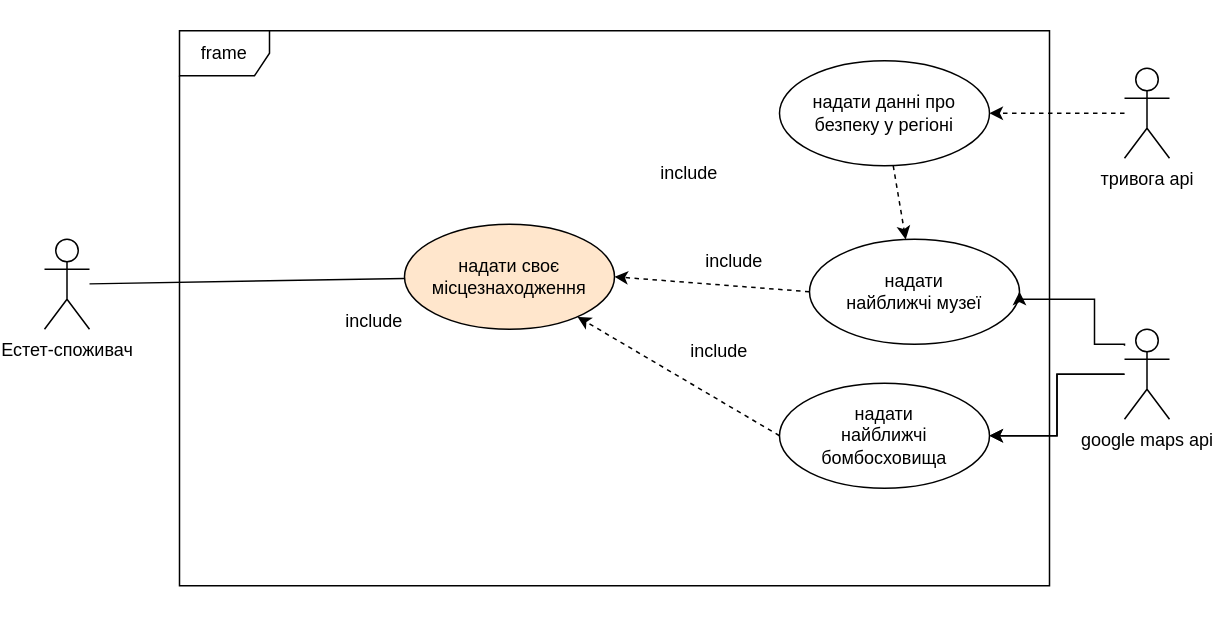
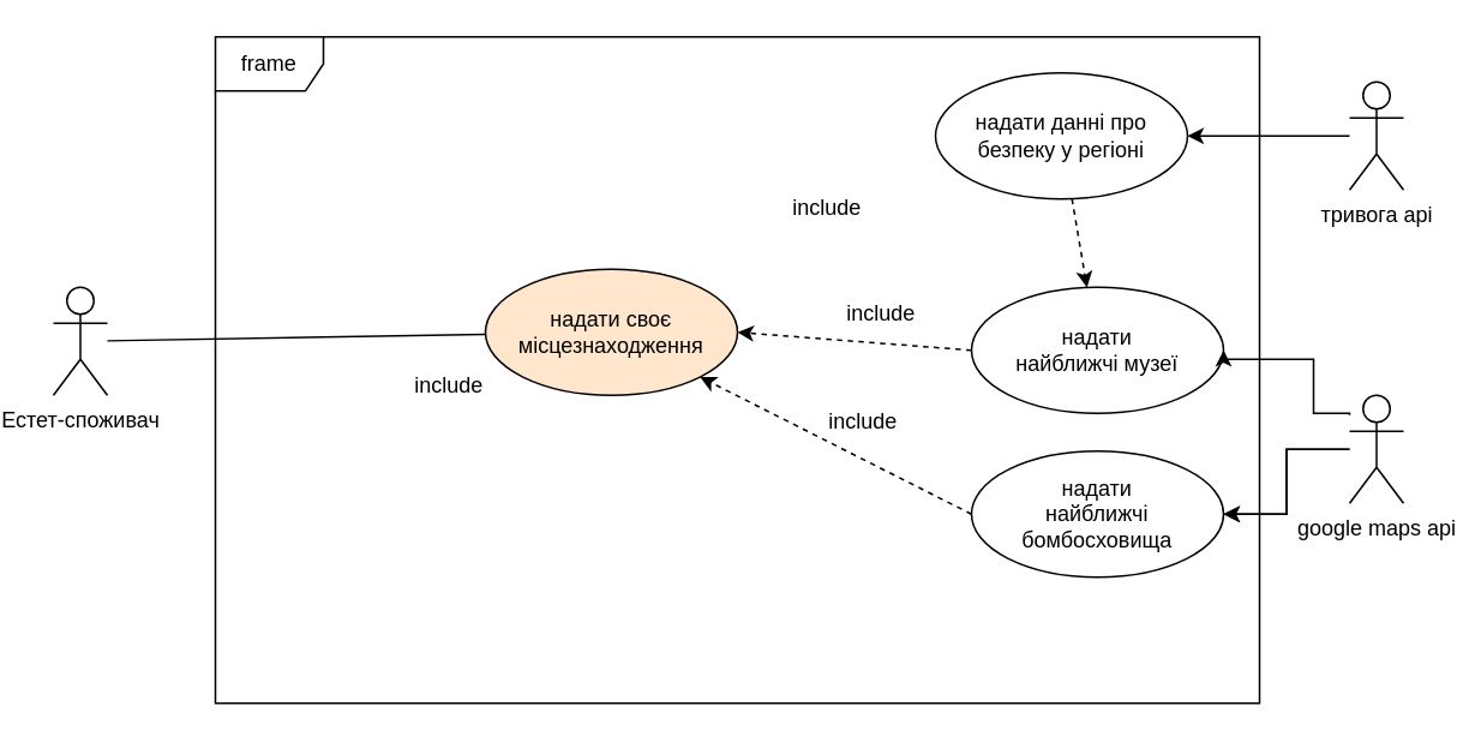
- <mxCell id="5" value="" style="edgeStyle=orthogonalEdgeStyle;rounded=0;orthogonalLoop=1;jettySize=auto;html=1;dashed=1;" parent="1" source="6" target="7" edge="1"><mxGeometry relative="1" as="geometry"><Array as="points"><mxPoint x="740" y="75" /></Array></mxGeometry></mxCell>
+ <mxCell id="5" value="" style="edgeStyle=orthogonalEdgeStyle;rounded=0;orthogonalLoop=1;jettySize=auto;html=1;" parent="1" source="6" target="7" edge="1"><mxGeometry relative="1" as="geometry"><Array as="points"><mxPoint x="740" y="75" /></Array></mxGeometry></mxCell>
- <mxCell id="13" value="надати&lt;br&gt;найближчі бомбосховища" style="ellipse;whiteSpace=wrap;html=1;" parent="1" vertex="1"><mxGeometry x="510" y="255" width="140" height="70" as="geometry" /></mxCell>
+ <mxCell id="13" value="надати&lt;br&gt;найближчі бомбосховища" style="ellipse;whiteSpace=wrap;html=1;" parent="1" vertex="1"><mxGeometry x="530" y="250" width="140" height="70" as="geometry" /></mxCell>
